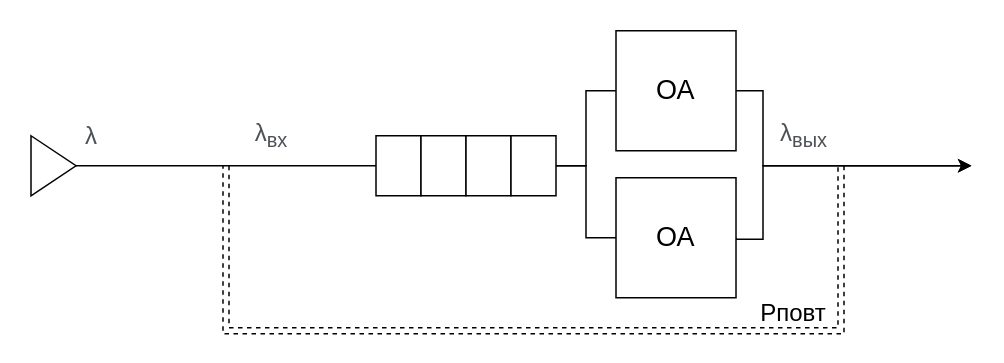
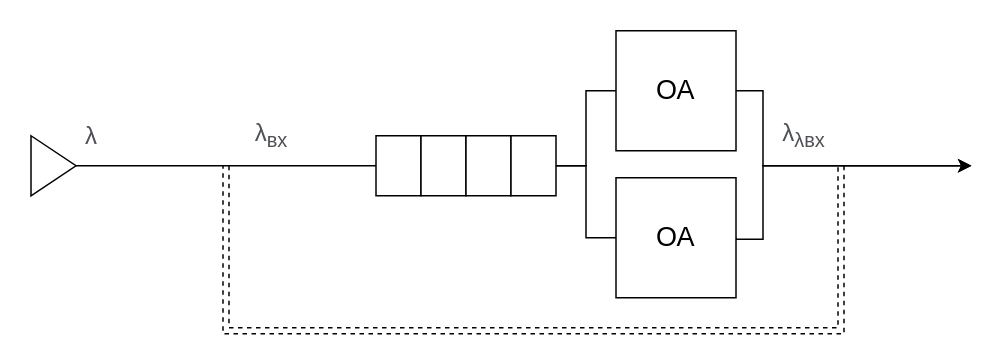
- <mxCell id="13" value="&lt;span style=&quot;color: rgb(77 , 81 , 86) ; font-family: &amp;#34;arial&amp;#34; , sans-serif ; font-size: 16px ; text-align: left ; background-color: rgb(255 , 255 , 255)&quot;&gt;λ&lt;sub&gt;вых&lt;/sub&gt;&lt;/span&gt;" style="text;html=1;align=center;verticalAlign=middle;resizable=0;points=[];autosize=1;" parent="1" vertex="1"><mxGeometry x="510" y="80" width="50" height="20" as="geometry" /></mxCell>
+ <mxCell id="13" value="&lt;span style=&quot;color: rgb(77 , 81 , 86) ; font-family: &amp;#34;arial&amp;#34; , sans-serif ; font-size: 16px ; text-align: left ; background-color: rgb(255 , 255 , 255)&quot;&gt;λ&lt;sub&gt;λвх&lt;/sub&gt;&lt;/span&gt;" style="text;html=1;align=center;verticalAlign=middle;resizable=0;points=[];autosize=1;" parent="1" vertex="1"><mxGeometry x="510" y="80" width="50" height="20" as="geometry" /></mxCell>
- <mxCell id="14" value="&lt;font style=&quot;font-size: 16px&quot;&gt;Pповт&lt;/font&gt;" style="text;html=1;align=center;verticalAlign=middle;resizable=0;points=[];autosize=1;" parent="1" vertex="1"><mxGeometry x="498" y="198" width="60" height="20" as="geometry" /></mxCell>
